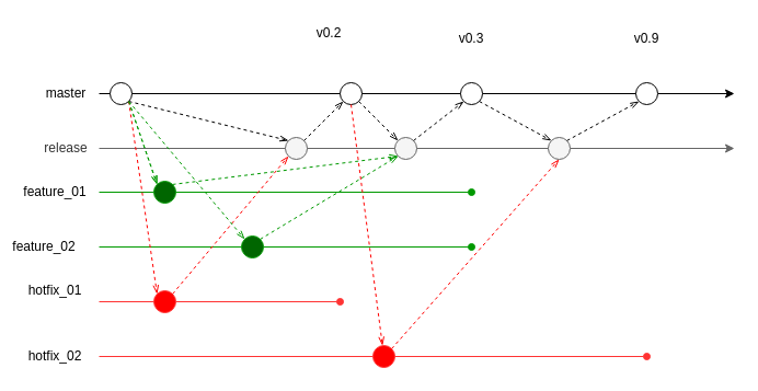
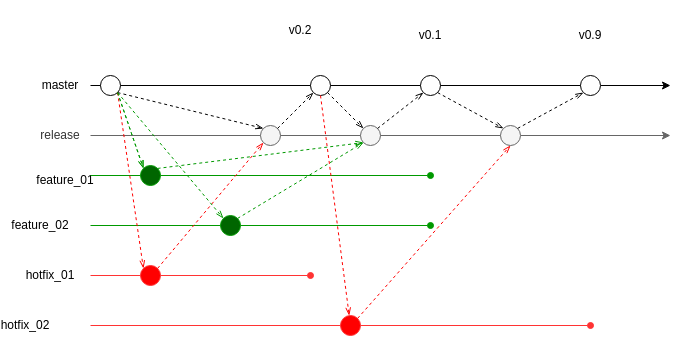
- <mxCell id="52" value="v0.3" style="text;html=1;strokeColor=none;fillColor=none;align=center;verticalAlign=middle;whiteSpace=wrap;rounded=0;" vertex="1" parent="1"><mxGeometry x="410" y="25" width="40" height="20" as="geometry" /></mxCell>
+ <mxCell id="52" value="v0.1" style="text;html=1;strokeColor=none;fillColor=none;align=center;verticalAlign=middle;whiteSpace=wrap;rounded=0;" vertex="1" parent="1"><mxGeometry x="410" y="25" width="40" height="20" as="geometry" /></mxCell>
- <mxCell id="7" value="feature_01" style="text;html=1;strokeColor=none;fillColor=none;align=center;verticalAlign=middle;whiteSpace=wrap;rounded=0;" parent="1" vertex="1"><mxGeometry x="30" y="165" width="40" height="20" as="geometry" /></mxCell>
+ <mxCell id="7" value="feature_01" style="text;html=1;strokeColor=none;fillColor=none;align=center;verticalAlign=middle;whiteSpace=wrap;rounded=0;" parent="1" vertex="1"><mxGeometry x="45" y="170" width="40" height="20" as="geometry" /></mxCell>
- <mxCell id="21" value="hotfix_01" style="text;html=1;strokeColor=none;fillColor=none;align=center;verticalAlign=middle;whiteSpace=wrap;rounded=0;" parent="1" vertex="1"><mxGeometry x="30" y="255" width="40" height="20" as="geometry" /></mxCell>
+ <mxCell id="21" value="hotfix_01" style="text;html=1;strokeColor=none;fillColor=none;align=center;verticalAlign=middle;whiteSpace=wrap;rounded=0;" parent="1" vertex="1"><mxGeometry x="30" y="265" width="40" height="20" as="geometry" /></mxCell>
- <mxCell id="37" value="hotfix_02" style="text;html=1;strokeColor=none;fillColor=none;align=center;verticalAlign=middle;whiteSpace=wrap;rounded=0;" parent="1" vertex="1"><mxGeometry x="30" y="315" width="40" height="20" as="geometry" /></mxCell>
+ <mxCell id="37" value="hotfix_02" style="text;html=1;strokeColor=none;fillColor=none;align=center;verticalAlign=middle;whiteSpace=wrap;rounded=0;" parent="1" vertex="1"><mxGeometry x="5" y="315" width="40" height="20" as="geometry" /></mxCell>
